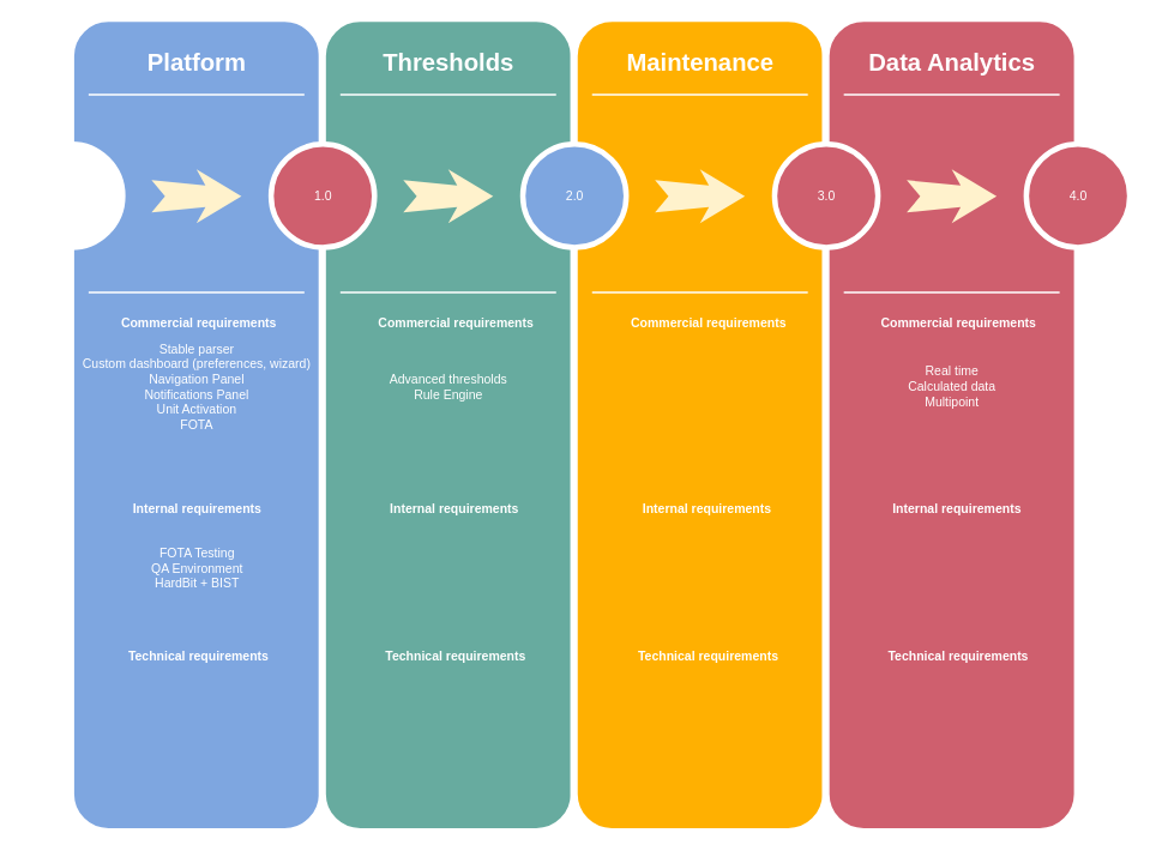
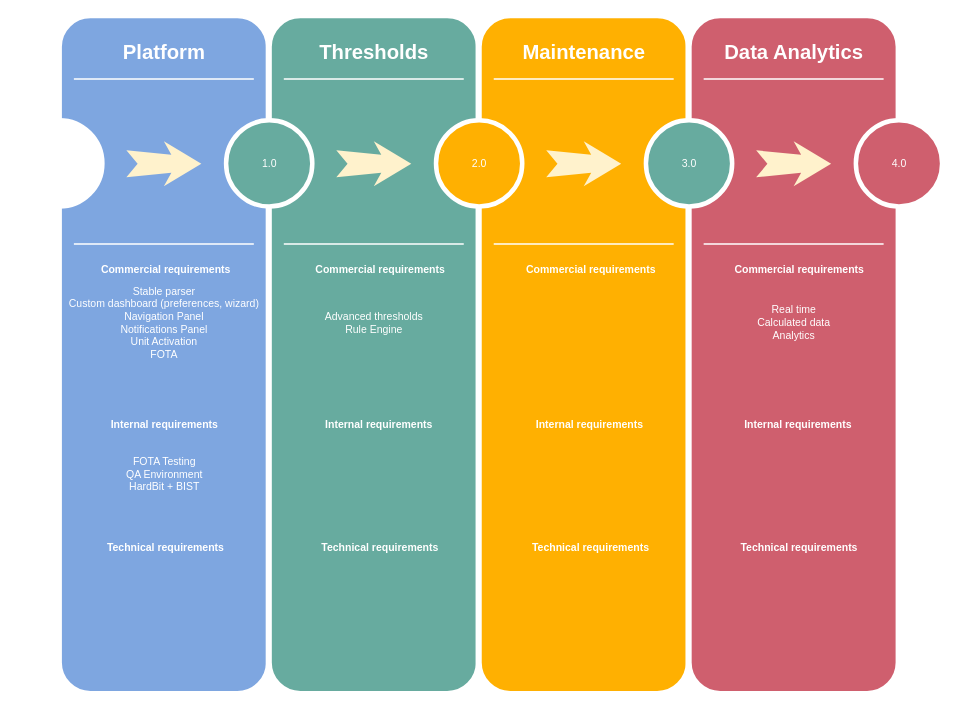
- <mxCell id="14" value="1.0" style="ellipse;whiteSpace=wrap;html=1;rounded=0;shadow=0;strokeWidth=6;fontSize=14;align=center;fillColor=#cf5f6e;strokeColor=#FFFFFF;fontColor=#FFFFFF;" parent="1" vertex="1"><mxGeometry x="300.5" y="160" width="115" height="115" as="geometry" /></mxCell>
+ <mxCell id="14" value="1.0" style="ellipse;whiteSpace=wrap;html=1;rounded=0;shadow=0;strokeWidth=6;fontSize=14;align=center;fillColor=#67AB9F;strokeColor=#FFFFFF;fontColor=#FFFFFF;" parent="1" vertex="1"><mxGeometry x="300.5" y="160" width="115" height="115" as="geometry" /></mxCell>
- <mxCell id="20" value="2.0" style="ellipse;whiteSpace=wrap;html=1;rounded=0;shadow=0;strokeWidth=6;fontSize=14;align=center;fillColor=#7ea6e0;strokeColor=#FFFFFF;fontColor=#FFFFFF;" parent="1" vertex="1"><mxGeometry x="580.5" y="160" width="115" height="115" as="geometry" /></mxCell>
+ <mxCell id="20" value="2.0" style="ellipse;whiteSpace=wrap;html=1;rounded=0;shadow=0;strokeWidth=6;fontSize=14;align=center;fillColor=#FFB001;strokeColor=#FFFFFF;fontColor=#FFFFFF;" parent="1" vertex="1"><mxGeometry x="580.5" y="160" width="115" height="115" as="geometry" /></mxCell>
- <mxCell id="27" value="3.0" style="ellipse;whiteSpace=wrap;html=1;rounded=0;shadow=0;strokeWidth=6;fontSize=14;align=center;fillColor=#CF5F6E;strokeColor=#FFFFFF;fontColor=#FFFFFF;" parent="1" vertex="1"><mxGeometry x="860.5" y="160" width="115" height="115" as="geometry" /></mxCell>
+ <mxCell id="27" value="3.0" style="ellipse;whiteSpace=wrap;html=1;rounded=0;shadow=0;strokeWidth=6;fontSize=14;align=center;fillColor=#67ab9f;strokeColor=#FFFFFF;fontColor=#FFFFFF;" parent="1" vertex="1"><mxGeometry x="860.5" y="160" width="115" height="115" as="geometry" /></mxCell>
- <mxCell id="24" value="Real time&lt;br&gt;Calculated data&lt;br&gt;Multipoint&lt;br&gt;" style="text;html=1;strokeColor=none;fillColor=none;align=center;verticalAlign=middle;whiteSpace=wrap;rounded=0;shadow=0;fontSize=14;fontColor=#FFFFFF;" parent="1" vertex="1"><mxGeometry x="917.5" y="385" width="280" height="90" as="geometry" /></mxCell>
+ <mxCell id="24" value="Real time&lt;br&gt;Calculated data&lt;br&gt;Analytics&lt;br&gt;" style="text;html=1;strokeColor=none;fillColor=none;align=center;verticalAlign=middle;whiteSpace=wrap;rounded=0;shadow=0;fontSize=14;fontColor=#FFFFFF;" parent="1" vertex="1"><mxGeometry x="917.5" y="385" width="280" height="90" as="geometry" /></mxCell>
